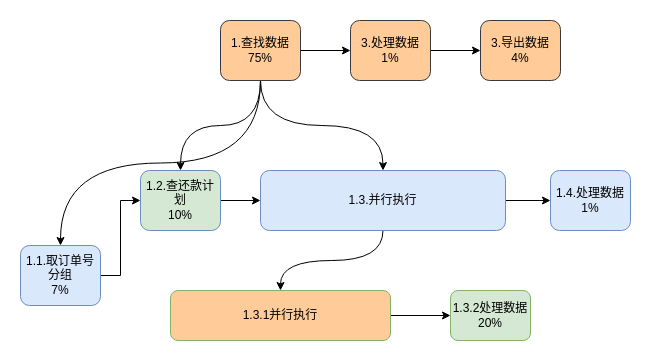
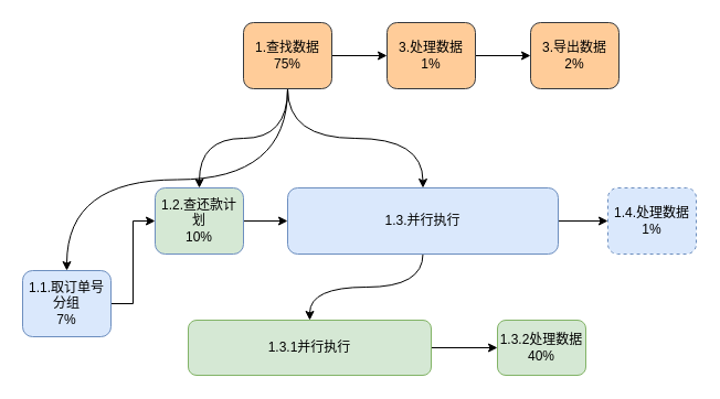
- <mxCell id="9" value="&lt;font style=&quot;font-size: 12px;&quot;&gt;3.导出数据&lt;br&gt;4%&lt;/font&gt;" style="rounded=1;whiteSpace=wrap;html=1;shadow=0;glass=0;fillColor=#ffcc99;strokeColor=#36393d;" vertex="1" parent="1"><mxGeometry x="480" y="20" width="80" height="60" as="geometry" /></mxCell>
+ <mxCell id="9" value="&lt;font style=&quot;font-size: 12px;&quot;&gt;3.导出数据&lt;br&gt;2%&lt;/font&gt;" style="rounded=1;whiteSpace=wrap;html=1;shadow=0;glass=0;fillColor=#ffcc99;strokeColor=#36393d;" vertex="1" parent="1"><mxGeometry x="480" y="20" width="80" height="60" as="geometry" /></mxCell>
- <mxCell id="20" value="1.4.处理数据&lt;br&gt;1%" style="rounded=1;whiteSpace=wrap;html=1;shadow=0;glass=0;fillColor=#dae8fc;strokeColor=#6c8ebf;" vertex="1" parent="1"><mxGeometry x="550" y="170" width="80" height="60" as="geometry" /></mxCell>
+ <mxCell id="20" value="1.4.处理数据&lt;br&gt;1%" style="rounded=1;whiteSpace=wrap;html=1;shadow=0;glass=0;fillColor=#dae8fc;strokeColor=#6c8ebf;dashed=1;" vertex="1" parent="1"><mxGeometry x="550" y="170" width="80" height="60" as="geometry" /></mxCell>
- <mxCell id="16" value="1.3.1并行执行" style="rounded=1;whiteSpace=wrap;html=1;shadow=0;glass=0;fillColor=#ffcc99;strokeColor=#82b366;" vertex="1" parent="1"><mxGeometry x="170" y="290" width="220" height="50" as="geometry" /></mxCell>
+ <mxCell id="16" value="1.3.1并行执行" style="rounded=1;whiteSpace=wrap;html=1;shadow=0;glass=0;fillColor=#d5e8d4;strokeColor=#82b366;" vertex="1" parent="1"><mxGeometry x="170" y="290" width="220" height="50" as="geometry" /></mxCell>
- <mxCell id="17" value="&lt;font style=&quot;font-size: 12px;&quot;&gt;1.3.2处理数据&lt;br&gt;20%&lt;br&gt;&lt;/font&gt;" style="rounded=1;whiteSpace=wrap;html=1;shadow=0;glass=0;fillColor=#d5e8d4;strokeColor=#82b366;" vertex="1" parent="1"><mxGeometry x="450" y="290" width="80" height="50" as="geometry" /></mxCell>
+ <mxCell id="17" value="&lt;font style=&quot;font-size: 12px;&quot;&gt;1.3.2处理数据&lt;br&gt;40%&lt;br&gt;&lt;/font&gt;" style="rounded=1;whiteSpace=wrap;html=1;shadow=0;glass=0;fillColor=#d5e8d4;strokeColor=#82b366;" vertex="1" parent="1"><mxGeometry x="450" y="290" width="80" height="50" as="geometry" /></mxCell>
